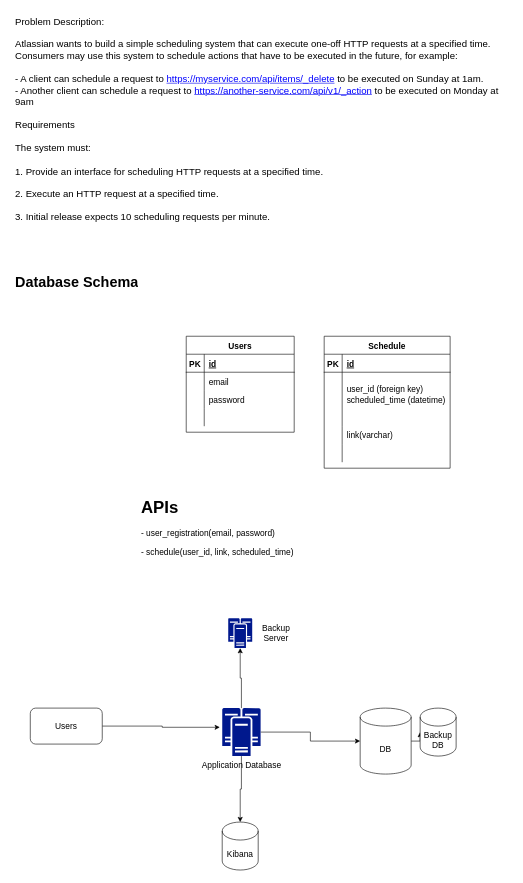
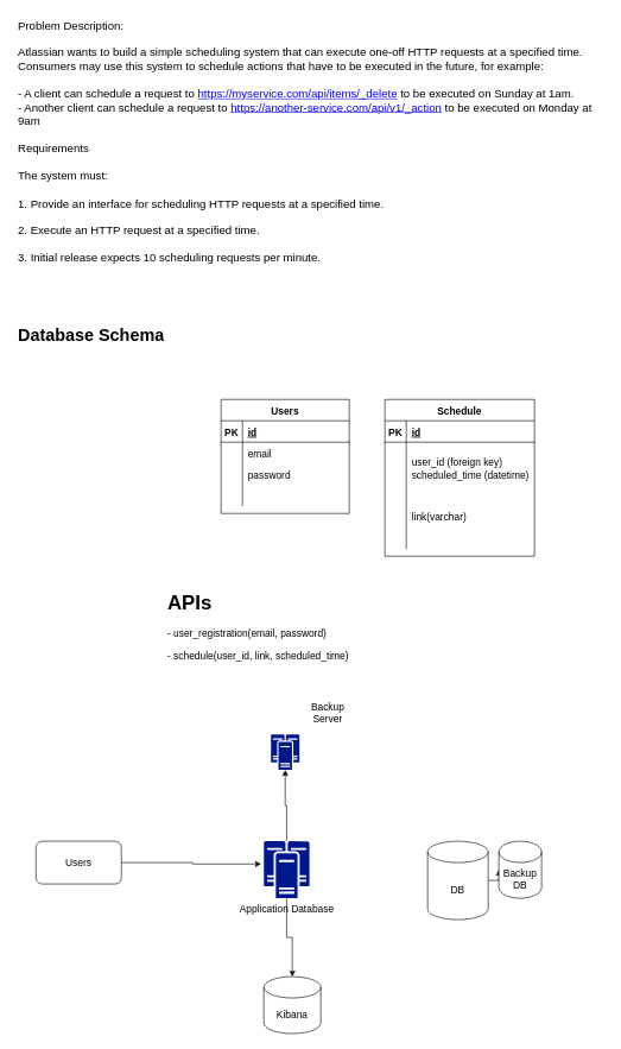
- <mxCell id="37" value="Backup Server" style="text;html=1;strokeColor=none;fillColor=none;align=center;verticalAlign=middle;whiteSpace=wrap;rounded=0;fontSize=14;" vertex="1" parent="1"><mxGeometry x="430" y="1040" width="60" height="30" as="geometry" /></mxCell>
+ <mxCell id="37" value="Backup Server" style="text;html=1;strokeColor=none;fillColor=none;align=center;verticalAlign=middle;whiteSpace=wrap;rounded=0;fontSize=14;" vertex="1" parent="1"><mxGeometry x="430" y="985" width="60" height="30" as="geometry" /></mxCell>
- <mxCell id="33" style="edgeStyle=orthogonalEdgeStyle;rounded=0;orthogonalLoop=1;jettySize=auto;html=1;exitX=1;exitY=0.5;exitDx=0;exitDy=0;exitPerimeter=0;entryX=0;entryY=0.5;entryDx=0;entryDy=0;entryPerimeter=0;fontSize=14;" edge="1" parent="1" source="35" target="40"><mxGeometry relative="1" as="geometry" /></mxCell>
- <mxCell id="42" value="Kibana" style="shape=cylinder3;whiteSpace=wrap;html=1;boundedLbl=1;backgroundOutline=1;size=15;fontSize=14;" vertex="1" parent="1"><mxGeometry x="370" y="1370" width="60" height="80" as="geometry" /></mxCell>
+ <mxCell id="42" value="Kibana" style="shape=cylinder3;whiteSpace=wrap;html=1;boundedLbl=1;backgroundOutline=1;size=15;fontSize=14;" vertex="1" parent="1"><mxGeometry x="370" y="1370" width="80" height="80" as="geometry" /></mxCell>
